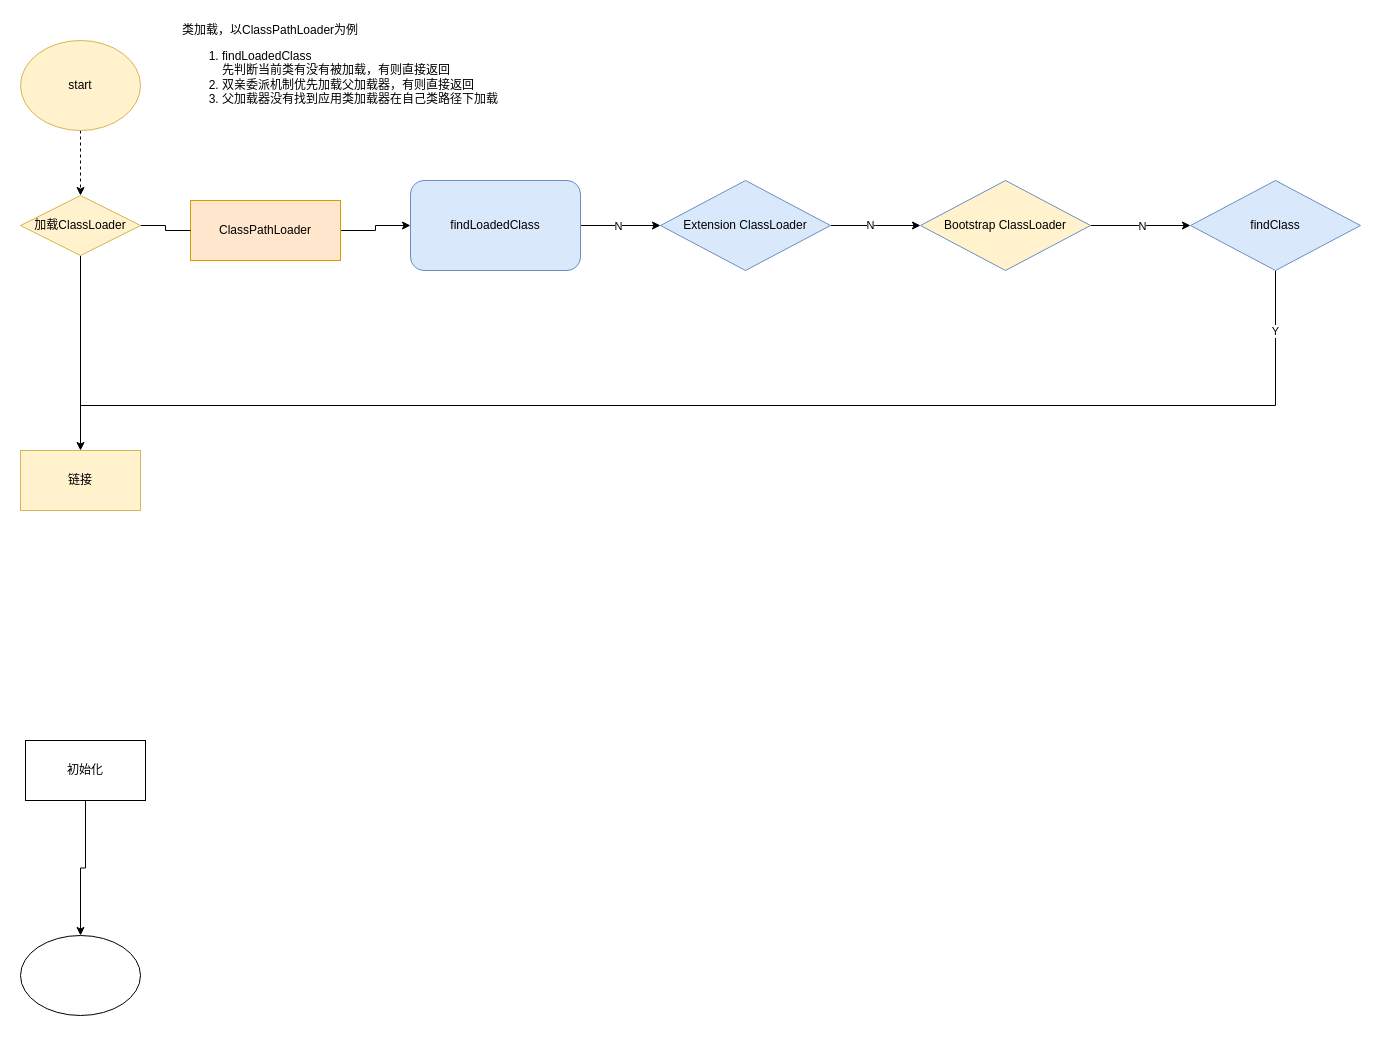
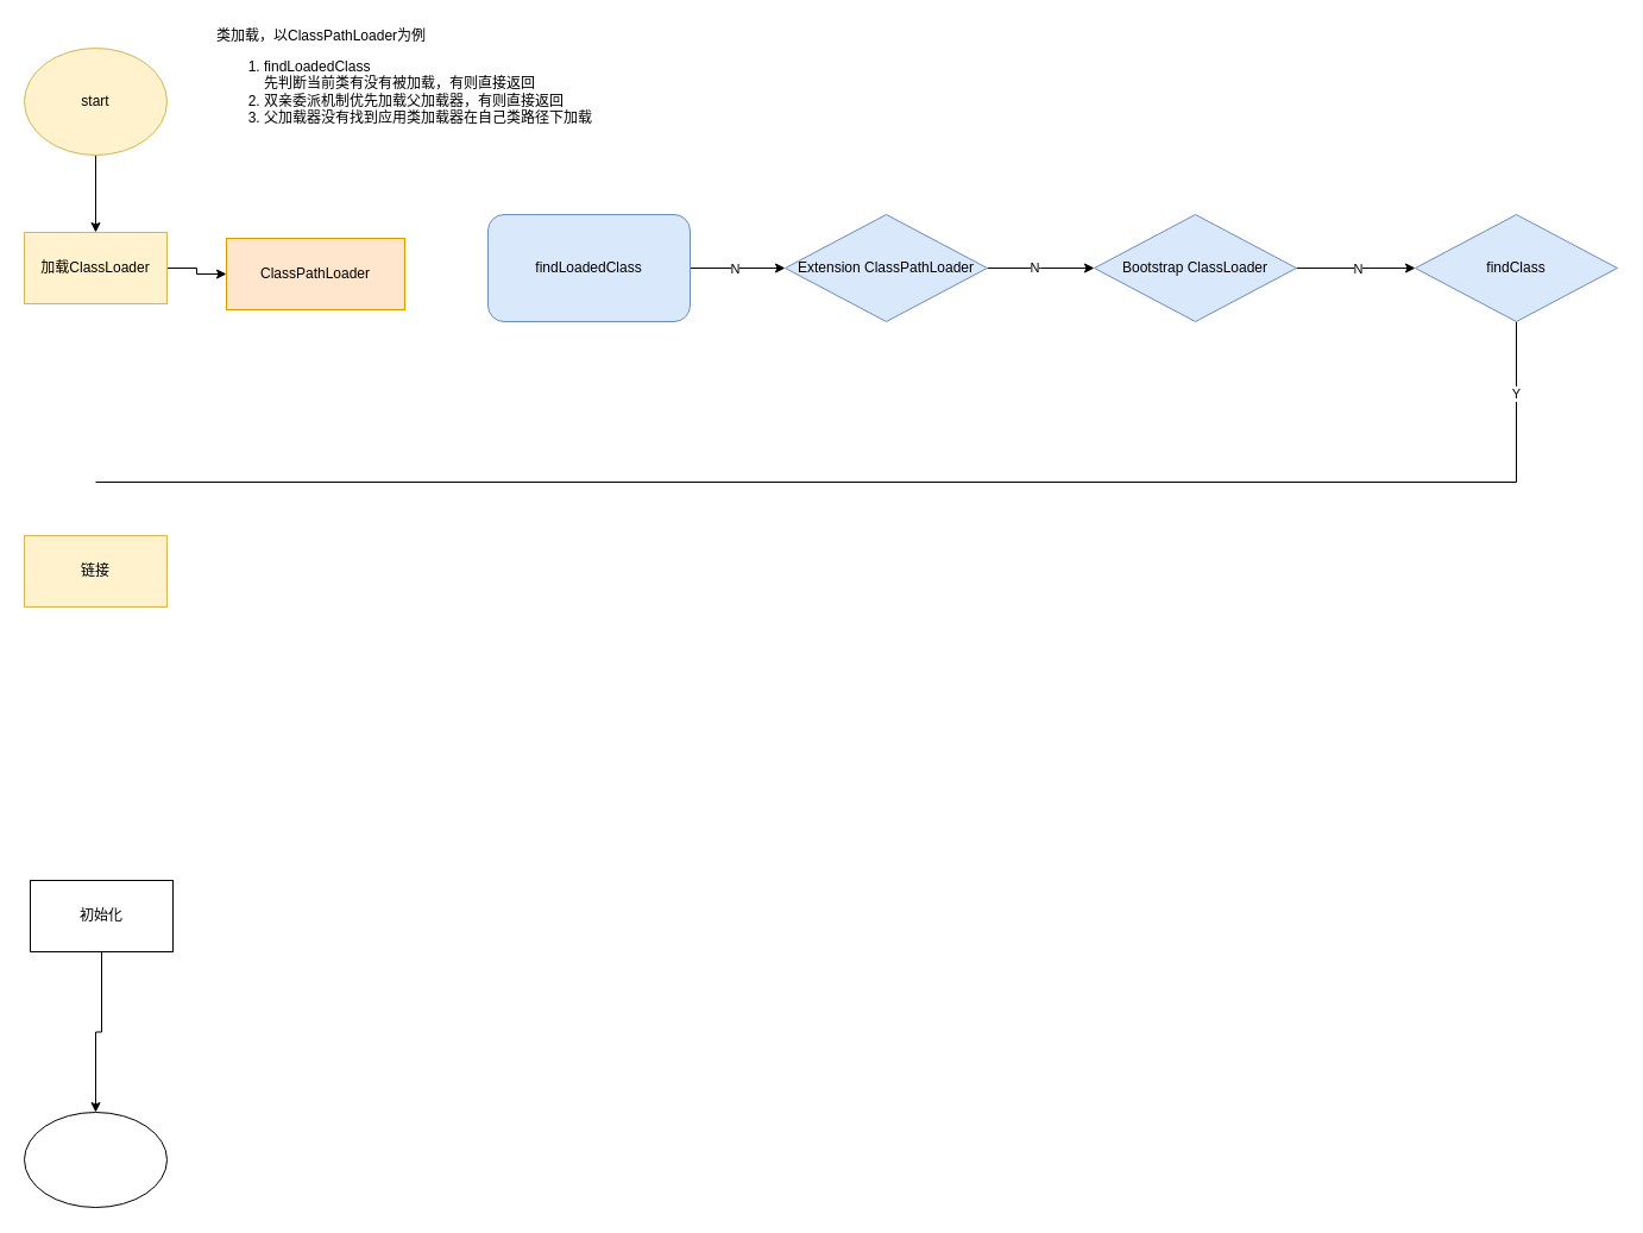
- <mxCell id="4" style="edgeStyle=orthogonalEdgeStyle;rounded=0;orthogonalLoop=1;jettySize=auto;html=1;exitX=0.5;exitY=1;exitDx=0;exitDy=0;entryX=0.5;entryY=0;entryDx=0;entryDy=0;dashed=1;" edge="1" parent="1" source="5" target="8"><mxGeometry relative="1" as="geometry" /></mxCell>
+ <mxCell id="4" style="edgeStyle=orthogonalEdgeStyle;rounded=0;orthogonalLoop=1;jettySize=auto;html=1;exitX=0.5;exitY=1;exitDx=0;exitDy=0;entryX=0.5;entryY=0;entryDx=0;entryDy=0;" edge="1" parent="1" source="5" target="8"><mxGeometry relative="1" as="geometry" /></mxCell>
- <mxCell id="8" value="加载ClassLoader" style="rhombus;whiteSpace=wrap;html=1;fillColor=#fff2cc;strokeColor=#d6b656;" vertex="1" parent="1"><mxGeometry x="20" y="195" width="120" height="60" as="geometry" /></mxCell>
+ <mxCell id="8" value="加载ClassLoader" style="rounded=0;whiteSpace=wrap;html=1;fillColor=#fff2cc;strokeColor=#d6b656;" vertex="1" parent="1"><mxGeometry x="20" y="195" width="120" height="60" as="geometry" /></mxCell>
- <mxCell id="18" value="Extension ClassLoader" style="rhombus;whiteSpace=wrap;html=1;fillColor=#dae8fc;strokeColor=#6c8ebf;" vertex="1" parent="1"><mxGeometry x="660" y="180" width="170" height="90" as="geometry" /></mxCell>
+ <mxCell id="18" value="Extension ClassPathLoader" style="rhombus;whiteSpace=wrap;html=1;fillColor=#dae8fc;strokeColor=#6c8ebf;" vertex="1" parent="1"><mxGeometry x="660" y="180" width="170" height="90" as="geometry" /></mxCell>
- <mxCell id="21" value="Bootstrap ClassLoader" style="rhombus;whiteSpace=wrap;html=1;fillColor=#fff2cc;strokeColor=#6c8ebf;" vertex="1" parent="1"><mxGeometry x="920" y="180" width="170" height="90" as="geometry" /></mxCell>
+ <mxCell id="21" value="Bootstrap ClassLoader" style="rhombus;whiteSpace=wrap;html=1;fillColor=#dae8fc;strokeColor=#6c8ebf;" vertex="1" parent="1"><mxGeometry x="920" y="180" width="170" height="90" as="geometry" /></mxCell>
- <mxCell id="6" style="edgeStyle=orthogonalEdgeStyle;rounded=0;orthogonalLoop=1;jettySize=auto;html=1;exitX=1;exitY=0.5;exitDx=0;exitDy=0;entryX=0;entryY=0.5;entryDx=0;entryDy=0;endArrow=none;" edge="1" parent="1" source="8" target="3"><mxGeometry relative="1" as="geometry" /></mxCell>
+ <mxCell id="6" style="edgeStyle=orthogonalEdgeStyle;rounded=0;orthogonalLoop=1;jettySize=auto;html=1;exitX=1;exitY=0.5;exitDx=0;exitDy=0;entryX=0;entryY=0.5;entryDx=0;entryDy=0;" edge="1" parent="1" source="8" target="3"><mxGeometry relative="1" as="geometry" /></mxCell>
- <mxCell id="2" style="edgeStyle=orthogonalEdgeStyle;rounded=0;orthogonalLoop=1;jettySize=auto;html=1;exitX=1;exitY=0.5;exitDx=0;exitDy=0;entryX=0;entryY=0.5;entryDx=0;entryDy=0;" edge="1" parent="1" source="3" target="14"><mxGeometry relative="1" as="geometry" /></mxCell>
- <mxCell id="7" style="edgeStyle=orthogonalEdgeStyle;rounded=0;orthogonalLoop=1;jettySize=auto;html=1;exitX=0.5;exitY=1;exitDx=0;exitDy=0;entryX=0.5;entryY=0;entryDx=0;entryDy=0;" edge="1" parent="1" source="8" target="9"><mxGeometry relative="1" as="geometry" /></mxCell>
